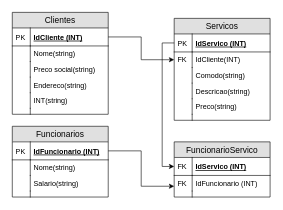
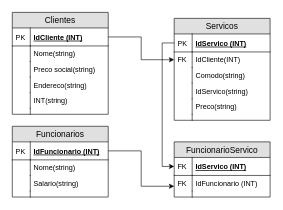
- <mxCell id="31" value="Descricao(string)" style="shape=partialRectangle;top=0;left=0;right=0;bottom=0;align=left;verticalAlign=top;fillColor=none;spacingLeft=34;spacingRight=4;overflow=hidden;rotatable=0;points=[[0,0.5],[1,0.5]];portConstraint=eastwest;dropTarget=0;fontSize=12;" vertex="1" parent="24"><mxGeometry y="108" width="160" height="26" as="geometry" /></mxCell>
+ <mxCell id="31" value="IdServico(string)" style="shape=partialRectangle;top=0;left=0;right=0;bottom=0;align=left;verticalAlign=top;fillColor=none;spacingLeft=34;spacingRight=4;overflow=hidden;rotatable=0;points=[[0,0.5],[1,0.5]];portConstraint=eastwest;dropTarget=0;fontSize=12;" vertex="1" parent="24"><mxGeometry y="108" width="160" height="26" as="geometry" /></mxCell>
